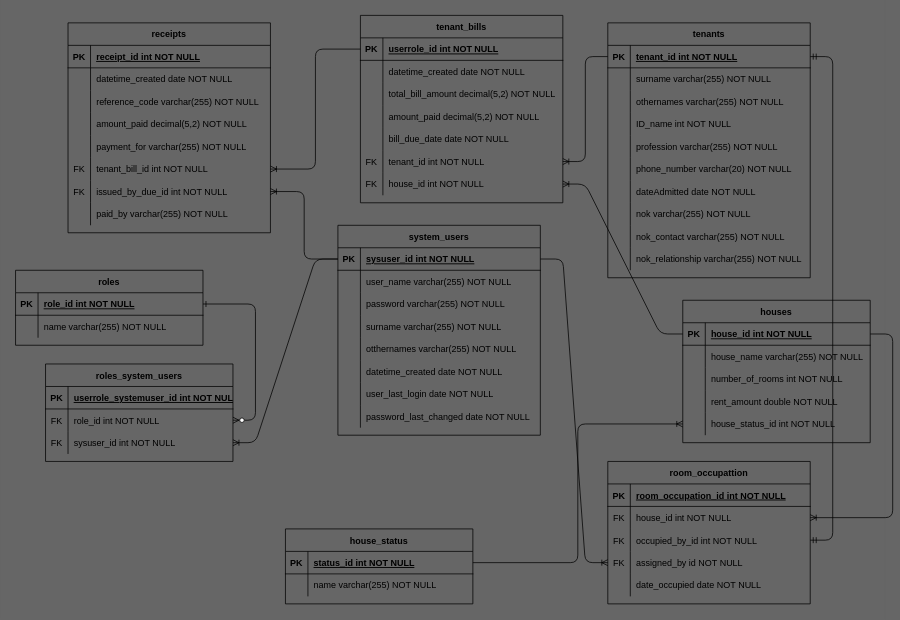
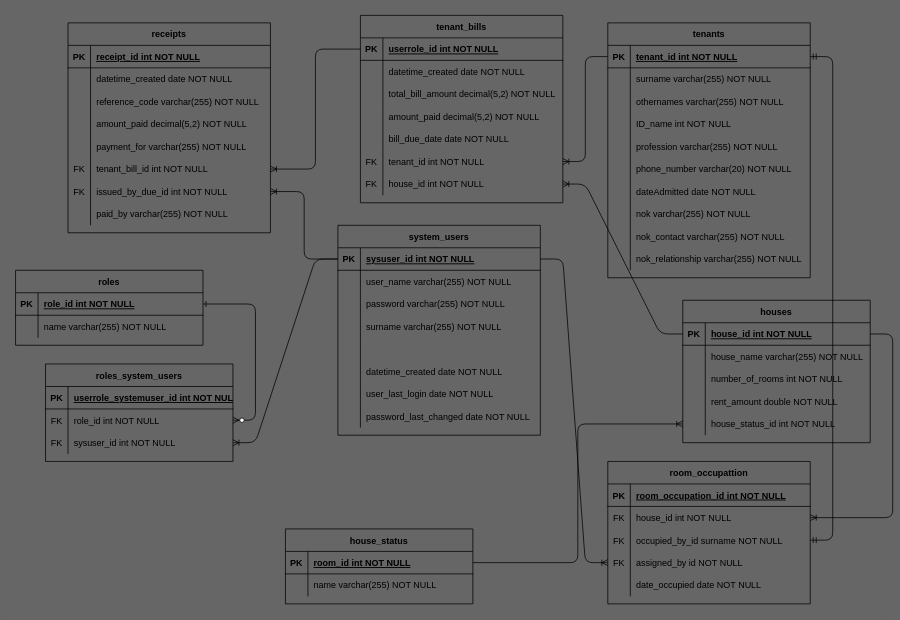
- <mxCell id="33" value="otthernames varchar(255) NOT NULL" style="shape=partialRectangle;overflow=hidden;connectable=0;fillColor=none;top=0;left=0;bottom=0;right=0;align=left;spacingLeft=6;fontColor=#000000;strokeColor=#000000;" parent="31" vertex="1"><mxGeometry x="30" width="240" height="30" as="geometry"><mxRectangle width="240" height="30" as="alternateBounds" /></mxGeometry></mxCell>
- <mxCell id="151" value="occupied_by_id int NOT NULL" style="shape=partialRectangle;overflow=hidden;connectable=0;fillColor=none;top=0;left=0;bottom=0;right=0;align=left;spacingLeft=6;fontColor=#000000;strokeColor=#000000;" parent="149" vertex="1"><mxGeometry x="30" width="240" height="30" as="geometry"><mxRectangle width="240" height="30" as="alternateBounds" /></mxGeometry></mxCell>
+ <mxCell id="151" value="occupied_by_id surname NOT NULL" style="shape=partialRectangle;overflow=hidden;connectable=0;fillColor=none;top=0;left=0;bottom=0;right=0;align=left;spacingLeft=6;fontColor=#000000;strokeColor=#000000;" parent="149" vertex="1"><mxGeometry x="30" width="240" height="30" as="geometry"><mxRectangle width="240" height="30" as="alternateBounds" /></mxGeometry></mxCell>
- <mxCell id="166" value="status_id int NOT NULL " style="shape=partialRectangle;overflow=hidden;connectable=0;fillColor=none;top=0;left=0;bottom=0;right=0;align=left;spacingLeft=6;fontStyle=5;fontColor=#000000;strokeColor=#000000;" parent="164" vertex="1"><mxGeometry x="30" width="220" height="30" as="geometry"><mxRectangle width="220" height="30" as="alternateBounds" /></mxGeometry></mxCell>
+ <mxCell id="166" value="room_id int NOT NULL " style="shape=partialRectangle;overflow=hidden;connectable=0;fillColor=none;top=0;left=0;bottom=0;right=0;align=left;spacingLeft=6;fontStyle=5;fontColor=#000000;strokeColor=#000000;" parent="164" vertex="1"><mxGeometry x="30" width="220" height="30" as="geometry"><mxRectangle width="220" height="30" as="alternateBounds" /></mxGeometry></mxCell>
